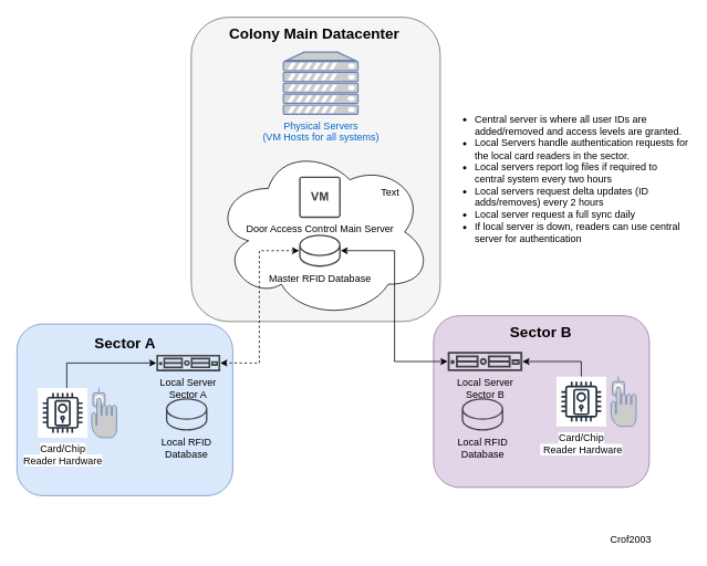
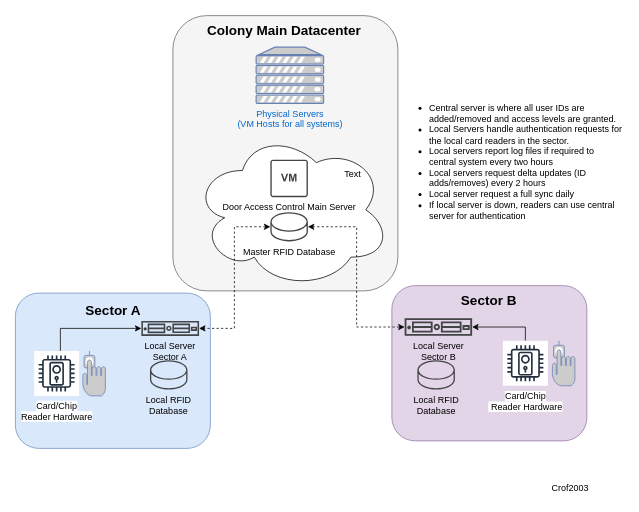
- <mxCell id="7" style="edgeStyle=elbowEdgeStyle;rounded=0;orthogonalLoop=1;jettySize=auto;html=1;startArrow=classic;startFill=1;" edge="1" parent="1" source="10" target="12"><mxGeometry relative="1" as="geometry" /></mxCell>
+ <mxCell id="7" style="edgeStyle=elbowEdgeStyle;rounded=0;orthogonalLoop=1;jettySize=auto;html=1;startArrow=classic;startFill=1;dashed=1;" edge="1" parent="1" source="10" target="12"><mxGeometry relative="1" as="geometry" /></mxCell>
